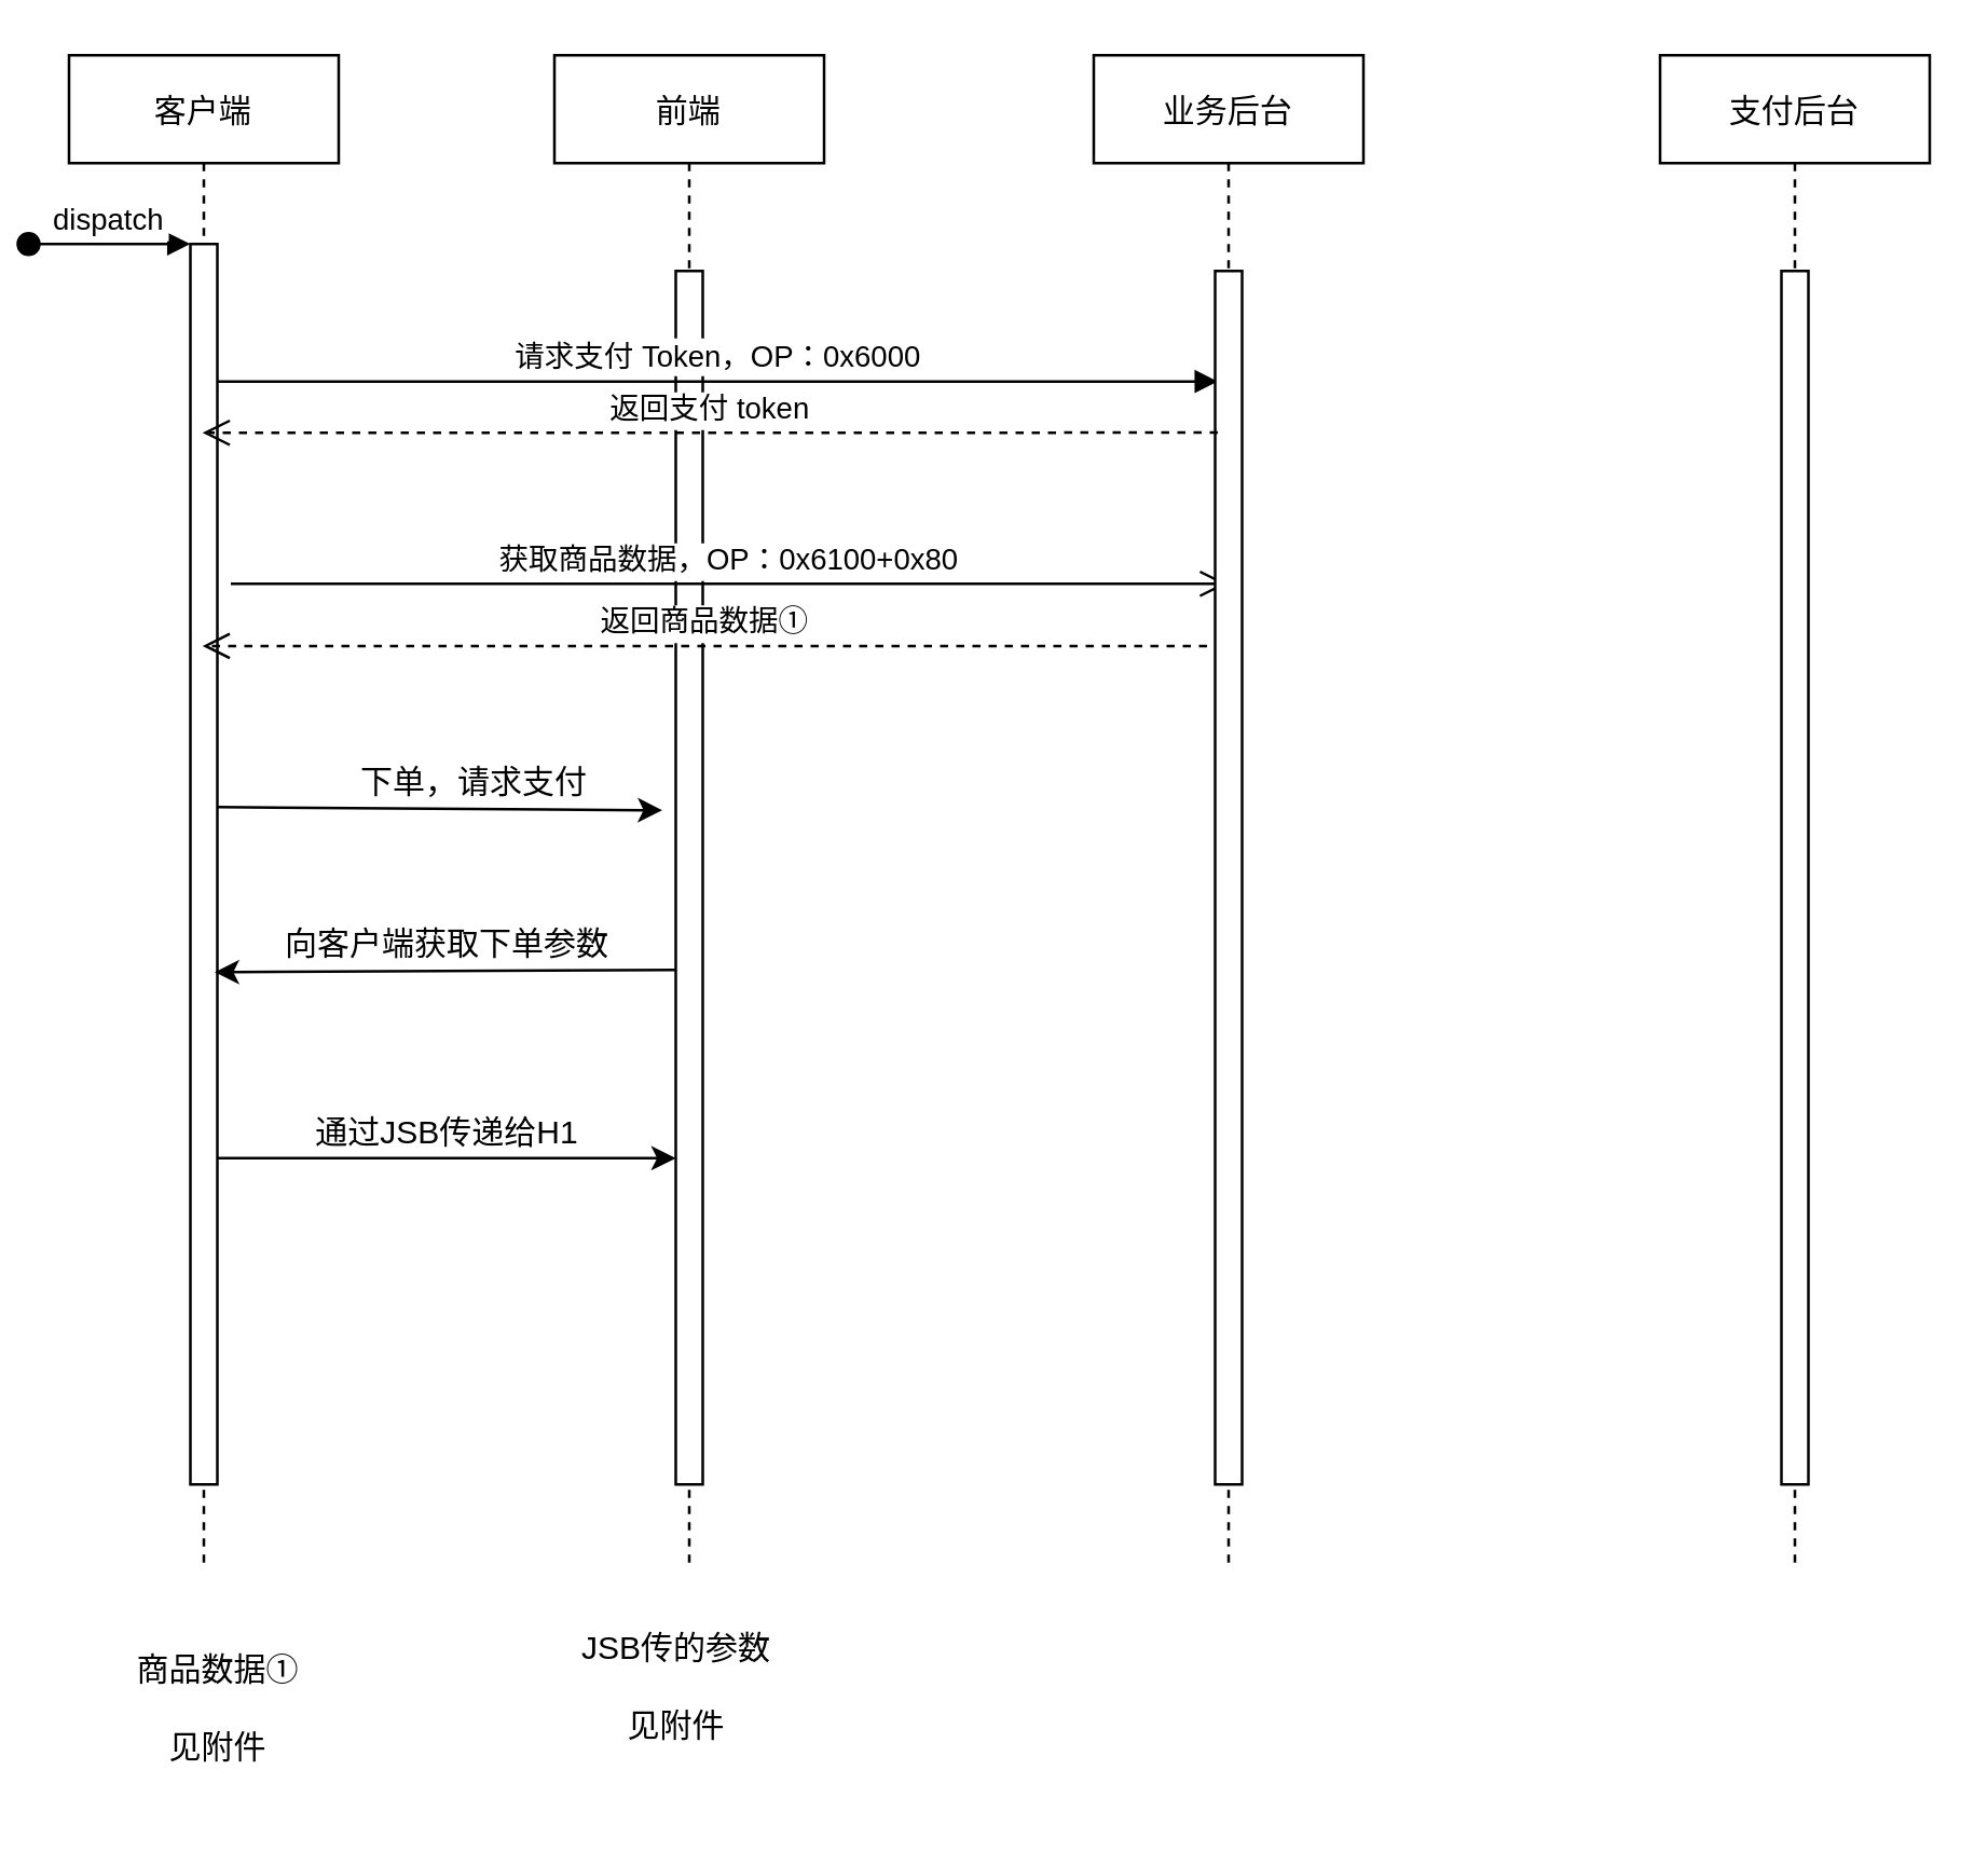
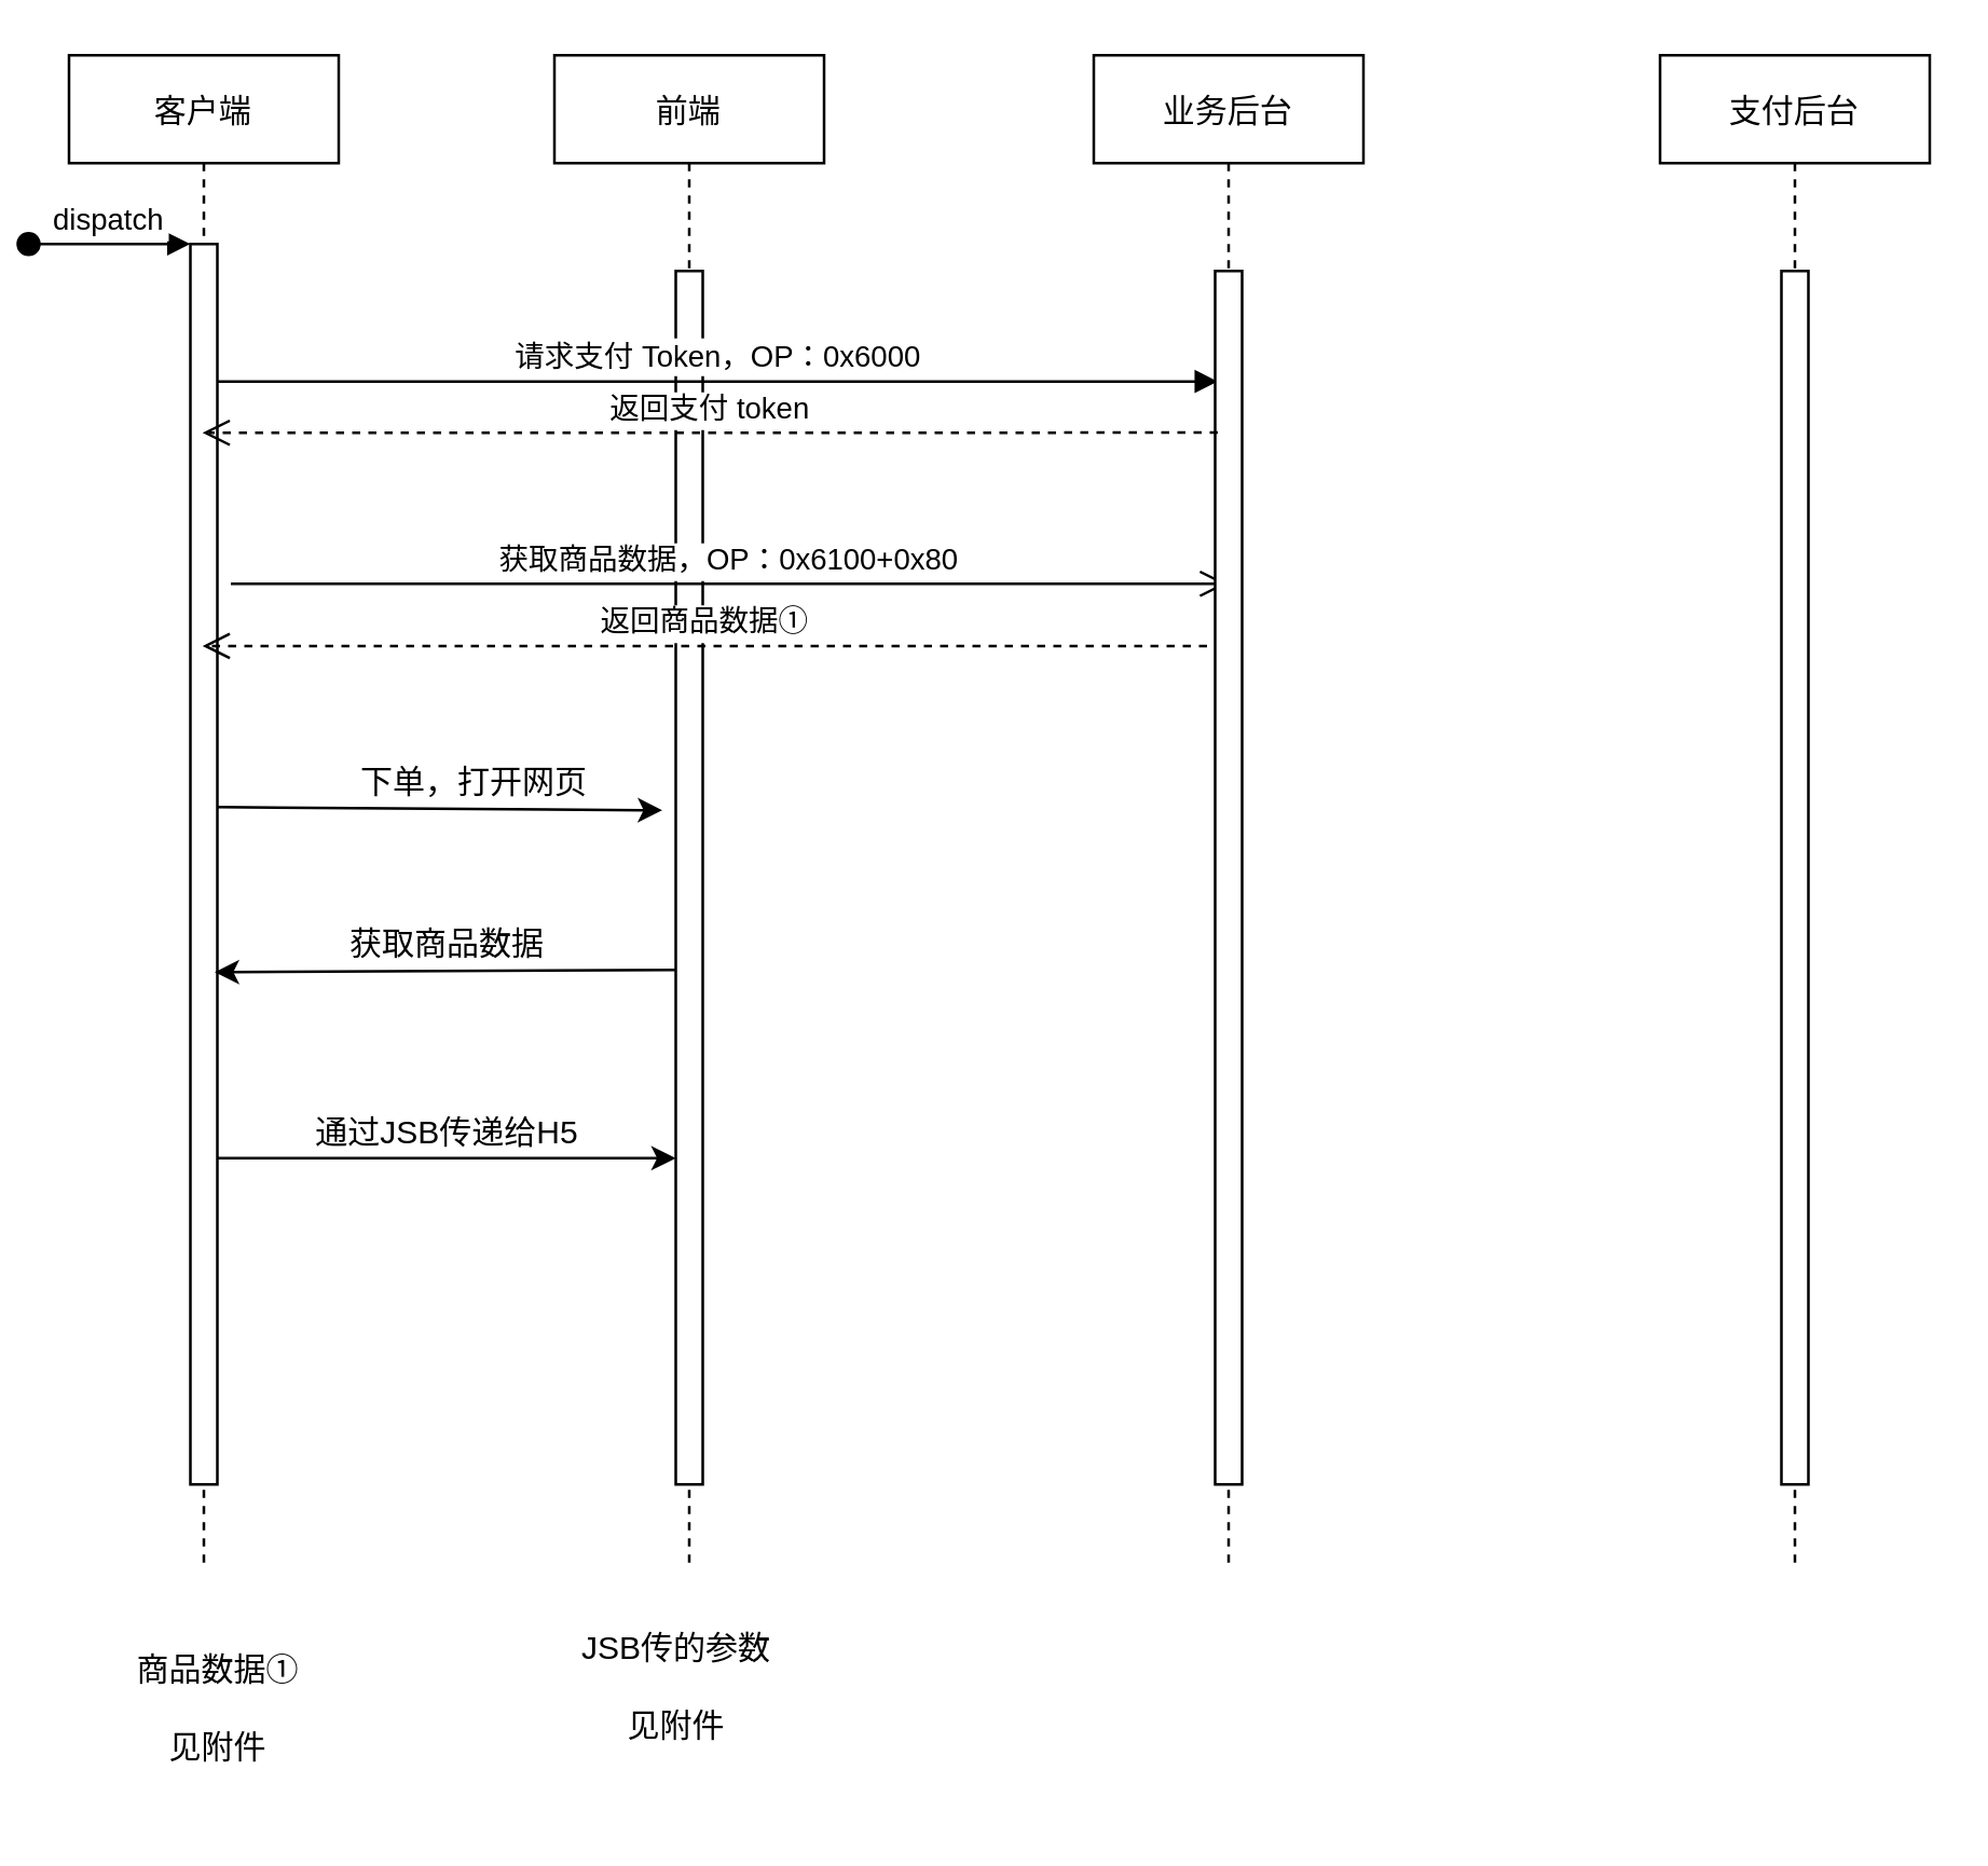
- <mxCell id="17" value="下单，请求支付" style="text;html=1;align=center;verticalAlign=middle;resizable=0;points=[];autosize=1;strokeColor=none;fillColor=none;" vertex="1" parent="1"><mxGeometry x="120" y="280" width="100" height="20" as="geometry" /></mxCell>
+ <mxCell id="17" value="下单，打开网页" style="text;html=1;align=center;verticalAlign=middle;resizable=0;points=[];autosize=1;strokeColor=none;fillColor=none;" vertex="1" parent="1"><mxGeometry x="120" y="280" width="100" height="20" as="geometry" /></mxCell>
- <mxCell id="20" value="向客户端获取下单参数" style="text;html=1;align=center;verticalAlign=middle;resizable=0;points=[];autosize=1;strokeColor=none;fillColor=none;" vertex="1" parent="1"><mxGeometry x="90" y="340" width="140" height="20" as="geometry" /></mxCell>
+ <mxCell id="20" value="获取商品数据" style="text;html=1;align=center;verticalAlign=middle;resizable=0;points=[];autosize=1;strokeColor=none;fillColor=none;" vertex="1" parent="1"><mxGeometry x="90" y="340" width="140" height="20" as="geometry" /></mxCell>
- <mxCell id="21" value="通过JSB传递给H1" style="text;html=1;align=center;verticalAlign=middle;resizable=0;points=[];autosize=1;strokeColor=none;fillColor=none;" vertex="1" parent="1"><mxGeometry x="105" y="410" width="110" height="20" as="geometry" /></mxCell>
+ <mxCell id="21" value="通过JSB传递给H5" style="text;html=1;align=center;verticalAlign=middle;resizable=0;points=[];autosize=1;strokeColor=none;fillColor=none;" vertex="1" parent="1"><mxGeometry x="105" y="410" width="110" height="20" as="geometry" /></mxCell>
